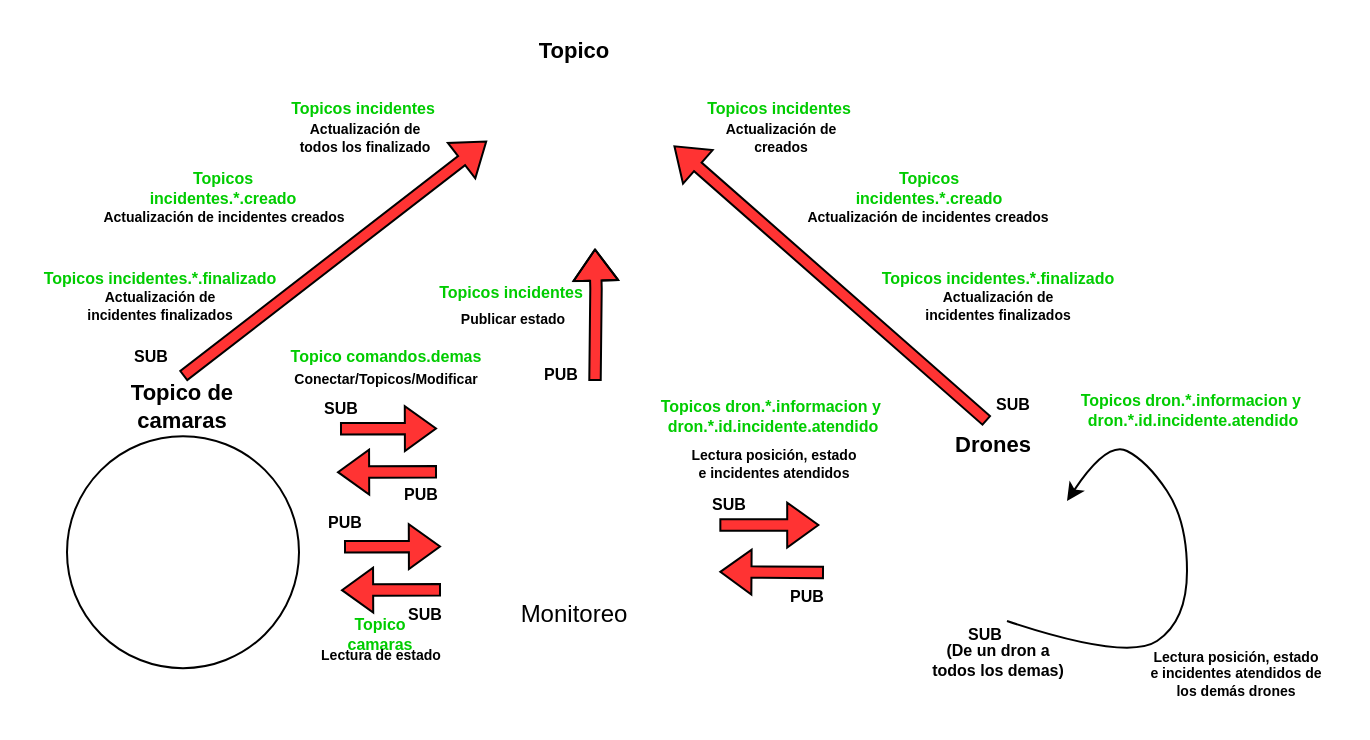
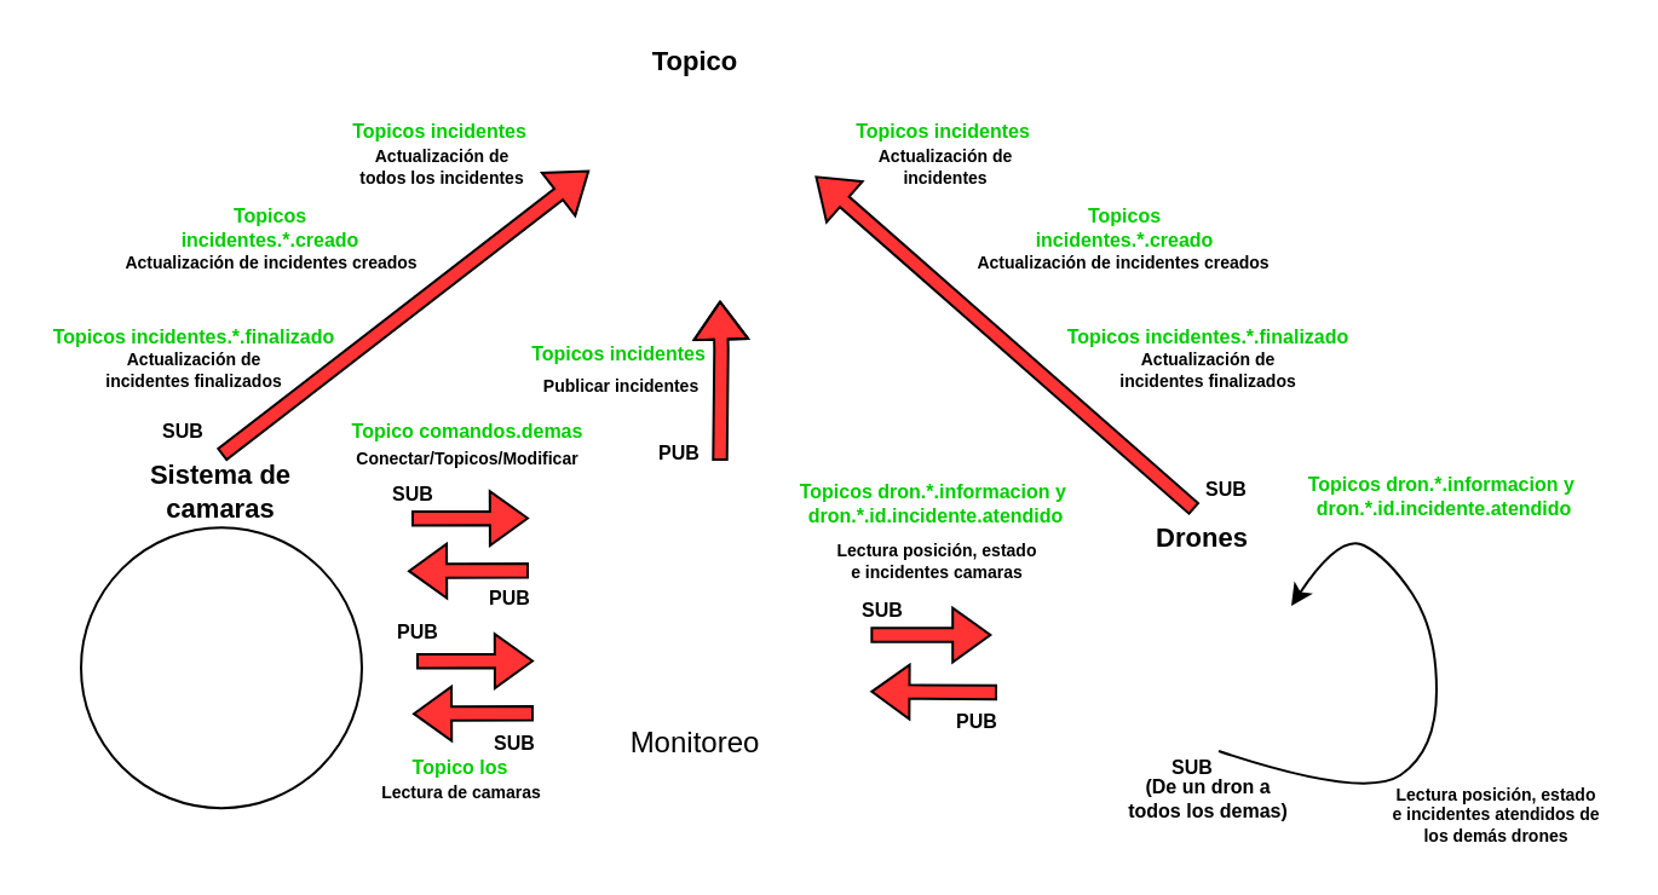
- <mxCell id="55" value="Actualización de todos los finalizado" style="text;html=1;align=center;verticalAlign=middle;whiteSpace=wrap;rounded=0;fontStyle=1;fontSize=7;" vertex="1" parent="1"><mxGeometry x="146.31" y="61.42" width="72.5" height="15.01" as="geometry" /></mxCell>
+ <mxCell id="55" value="Actualización de todos los incidentes" style="text;html=1;align=center;verticalAlign=middle;whiteSpace=wrap;rounded=0;fontStyle=1;fontSize=7;" vertex="1" parent="1"><mxGeometry x="146.31" y="61.42" width="72.5" height="15.01" as="geometry" /></mxCell>
- <mxCell id="57" value="Actualización de creados" style="text;html=1;align=center;verticalAlign=middle;whiteSpace=wrap;rounded=0;fontStyle=1;fontSize=7;" vertex="1" parent="1"><mxGeometry x="354.16" y="61.42" width="72.5" height="15.01" as="geometry" /></mxCell>
+ <mxCell id="57" value="Actualización de incidentes" style="text;html=1;align=center;verticalAlign=middle;whiteSpace=wrap;rounded=0;fontStyle=1;fontSize=7;" vertex="1" parent="1"><mxGeometry x="354.16" y="61.42" width="72.5" height="15.01" as="geometry" /></mxCell>
- <mxCell id="48" value="Publicar estado" style="text;html=1;align=center;verticalAlign=middle;whiteSpace=wrap;rounded=0;fontStyle=1;fontSize=7;" vertex="1" parent="1"><mxGeometry x="220" y="154.17" width="72.5" height="11.42" as="geometry" /></mxCell>
+ <mxCell id="48" value="Publicar incidentes" style="text;html=1;align=center;verticalAlign=middle;whiteSpace=wrap;rounded=0;fontStyle=1;fontSize=7;" vertex="1" parent="1"><mxGeometry x="220" y="154.17" width="72.5" height="11.42" as="geometry" /></mxCell>
- <mxCell id="10" value="Topico de camaras" style="text;html=1;align=center;verticalAlign=middle;whiteSpace=wrap;rounded=0;fontSize=11;fontStyle=1" vertex="1" parent="1"><mxGeometry x="56" y="187.58" width="70" height="30" as="geometry" /></mxCell>
+ <mxCell id="10" value="Sistema de camaras" style="text;html=1;align=center;verticalAlign=middle;whiteSpace=wrap;rounded=0;fontSize=11;fontStyle=1" vertex="1" parent="1"><mxGeometry x="56" y="187.58" width="70" height="30" as="geometry" /></mxCell>
- <mxCell id="26" value="&lt;font style=&quot;font-size: 7px;&quot;&gt;Lectura posición, estado e incidentes atendidos&lt;/font&gt;" style="text;html=1;align=center;verticalAlign=middle;whiteSpace=wrap;rounded=0;fontStyle=1;fontSize=7;" vertex="1" parent="1"><mxGeometry x="341.5" y="222.08" width="90" height="20" as="geometry" /></mxCell>
+ <mxCell id="26" value="&lt;font style=&quot;font-size: 7px;&quot;&gt;Lectura posición, estado e incidentes camaras&lt;/font&gt;" style="text;html=1;align=center;verticalAlign=middle;whiteSpace=wrap;rounded=0;fontStyle=1;fontSize=7;" vertex="1" parent="1"><mxGeometry x="341.5" y="222.08" width="90" height="20" as="geometry" /></mxCell>
- <mxCell id="19" value="&lt;font style=&quot;font-size: 8px;&quot;&gt;Topico camaras&lt;/font&gt;" style="text;html=1;align=center;verticalAlign=middle;whiteSpace=wrap;rounded=0;fillColor=default;fontColor=#00CC00;fontSize=8;fontStyle=1" vertex="1" parent="1"><mxGeometry x="160" y="312.08" width="60" height="10.33" as="geometry" /></mxCell>
+ <mxCell id="19" value="&lt;font style=&quot;font-size: 8px;&quot;&gt;Topico los&lt;/font&gt;" style="text;html=1;align=center;verticalAlign=middle;whiteSpace=wrap;rounded=0;fillColor=default;fontColor=#00CC00;fontSize=8;fontStyle=1" vertex="1" parent="1"><mxGeometry x="160" y="312.08" width="60" height="10.33" as="geometry" /></mxCell>
- <mxCell id="20" value="&lt;font style=&quot;font-size: 7px;&quot;&gt;Lectura de estado&lt;/font&gt;" style="text;html=1;align=center;verticalAlign=middle;whiteSpace=wrap;rounded=0;fontStyle=1;fontSize=7;" vertex="1" parent="1"><mxGeometry x="152.5" y="325.41" width="75" height="5.34" as="geometry" /></mxCell>
+ <mxCell id="20" value="&lt;font style=&quot;font-size: 7px;&quot;&gt;Lectura de camaras&lt;/font&gt;" style="text;html=1;align=center;verticalAlign=middle;whiteSpace=wrap;rounded=0;fontStyle=1;fontSize=7;" vertex="1" parent="1"><mxGeometry x="152.5" y="325.41" width="75" height="5.34" as="geometry" /></mxCell>
